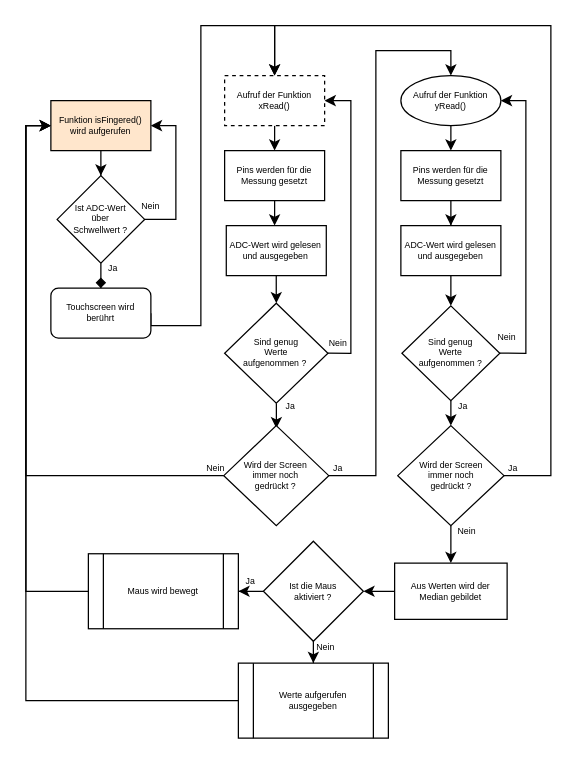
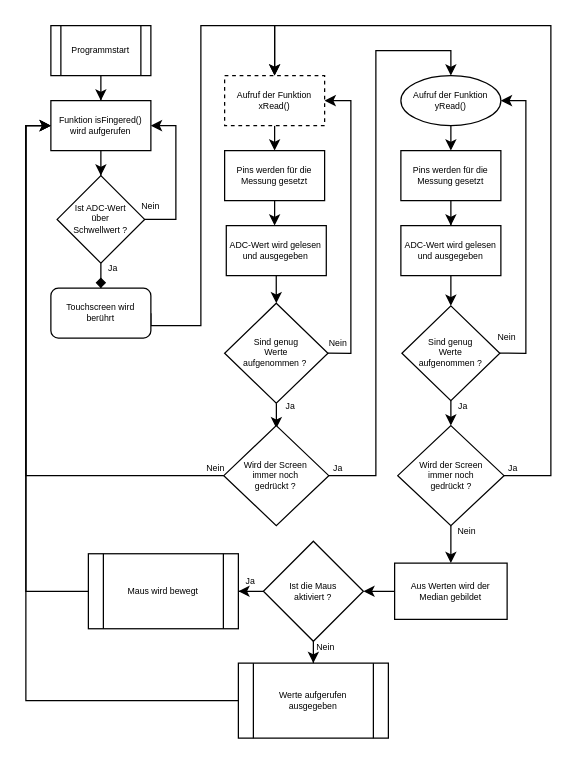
+ <mxCell id="36" value="Programmstart" style="shape=process;whiteSpace=wrap;html=1;backgroundOutline=1;labelBackgroundColor=none;fontFamily=Helvetica;fontColor=#000000;fontSize=7;" parent="1" vertex="1"><mxGeometry x="40" y="20" width="80" height="40" as="geometry" /></mxCell>
+ <mxCell id="35" value="" style="edgeStyle=orthogonalEdgeStyle;rounded=0;orthogonalLoop=1;jettySize=auto;html=1;fontFamily=Helvetica;fontSize=7;fontColor=#000000;entryX=0.5;entryY=0;entryDx=0;entryDy=0;labelBackgroundColor=none;" parent="1" source="36" target="38" edge="1"><mxGeometry relative="1" as="geometry" /></mxCell>
- <mxCell id="38" value="Funktion isFingered() wird aufgerufen" style="rounded=0;whiteSpace=wrap;html=1;labelBackgroundColor=none;fontFamily=Helvetica;fontColor=#000000;fontSize=7;fillColor=#ffe6cc;" parent="1" vertex="1"><mxGeometry x="40" y="80" width="80" height="40" as="geometry" /></mxCell>
+ <mxCell id="38" value="Funktion isFingered() wird aufgerufen" style="rounded=0;whiteSpace=wrap;html=1;labelBackgroundColor=none;fontFamily=Helvetica;fontColor=#000000;fontSize=7;" parent="1" vertex="1"><mxGeometry x="40" y="80" width="80" height="40" as="geometry" /></mxCell>
